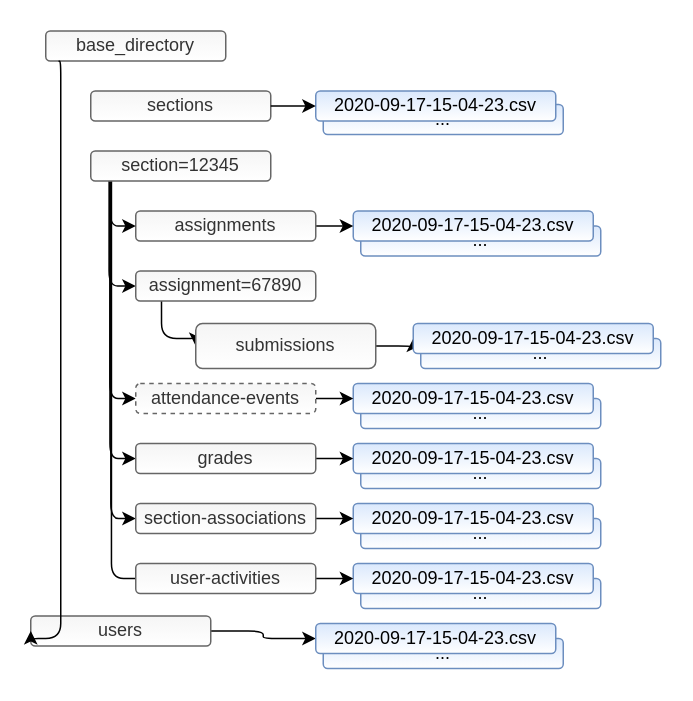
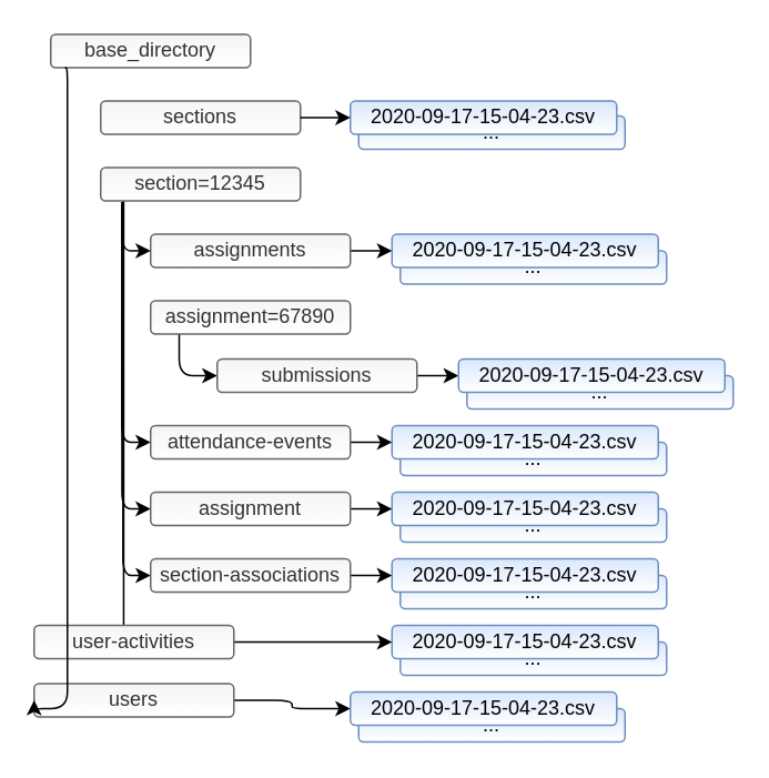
- <mxCell id="2" style="edgeStyle=orthogonalEdgeStyle;jumpSize=0;orthogonalLoop=1;jettySize=auto;html=1;exitX=0.102;exitY=1;exitDx=0;exitDy=0;entryX=0;entryY=0.5;entryDx=0;entryDy=0;exitPerimeter=0;" parent="1" source="18" target="27" edge="1"><mxGeometry relative="1" as="geometry"><Array as="points"><mxPoint x="72" y="190" /></Array></mxGeometry></mxCell>
- <mxCell id="40" value="submissions" style="whiteSpace=wrap;html=1;fillColor=#f5f5f5;strokeColor=#666666;fontColor=#333333;gradientColor=#ffffff;rounded=1;" parent="1" vertex="1"><mxGeometry x="130" y="215" width="120" height="30" as="geometry" /></mxCell>
+ <mxCell id="40" value="submissions" style="whiteSpace=wrap;html=1;fillColor=#f5f5f5;strokeColor=#666666;fontColor=#333333;gradientColor=#ffffff;rounded=1;" parent="1" vertex="1"><mxGeometry x="130" y="215" width="120" height="20" as="geometry" /></mxCell>
- <mxCell id="25" value="attendance-events" style="whiteSpace=wrap;html=1;fillColor=#f5f5f5;strokeColor=#666666;fontColor=#333333;gradientColor=#ffffff;rounded=1;dashed=1;" parent="1" vertex="1"><mxGeometry x="90" y="255" width="120" height="20" as="geometry" /></mxCell>
+ <mxCell id="25" value="attendance-events" style="whiteSpace=wrap;html=1;fillColor=#f5f5f5;strokeColor=#666666;fontColor=#333333;gradientColor=#ffffff;rounded=1;" parent="1" vertex="1"><mxGeometry x="90" y="255" width="120" height="20" as="geometry" /></mxCell>
- <mxCell id="30" value="grades" style="whiteSpace=wrap;html=1;fillColor=#f5f5f5;strokeColor=#666666;fontColor=#333333;gradientColor=#ffffff;rounded=1;" parent="1" vertex="1"><mxGeometry x="90" y="295" width="120" height="20" as="geometry" /></mxCell>
+ <mxCell id="30" value="assignment" style="whiteSpace=wrap;html=1;fillColor=#f5f5f5;strokeColor=#666666;fontColor=#333333;gradientColor=#ffffff;rounded=1;" parent="1" vertex="1"><mxGeometry x="90" y="295" width="120" height="20" as="geometry" /></mxCell>
- <mxCell id="36" value="user-activities" style="whiteSpace=wrap;html=1;fillColor=#f5f5f5;strokeColor=#666666;fontColor=#333333;gradientColor=#ffffff;rounded=1;" parent="1" vertex="1"><mxGeometry x="90" y="375" width="120" height="20" as="geometry" /></mxCell>
+ <mxCell id="36" value="user-activities" style="whiteSpace=wrap;html=1;fillColor=#f5f5f5;strokeColor=#666666;fontColor=#333333;gradientColor=#ffffff;rounded=1;" parent="1" vertex="1"><mxGeometry x="20" y="375" width="120" height="20" as="geometry" /></mxCell>
